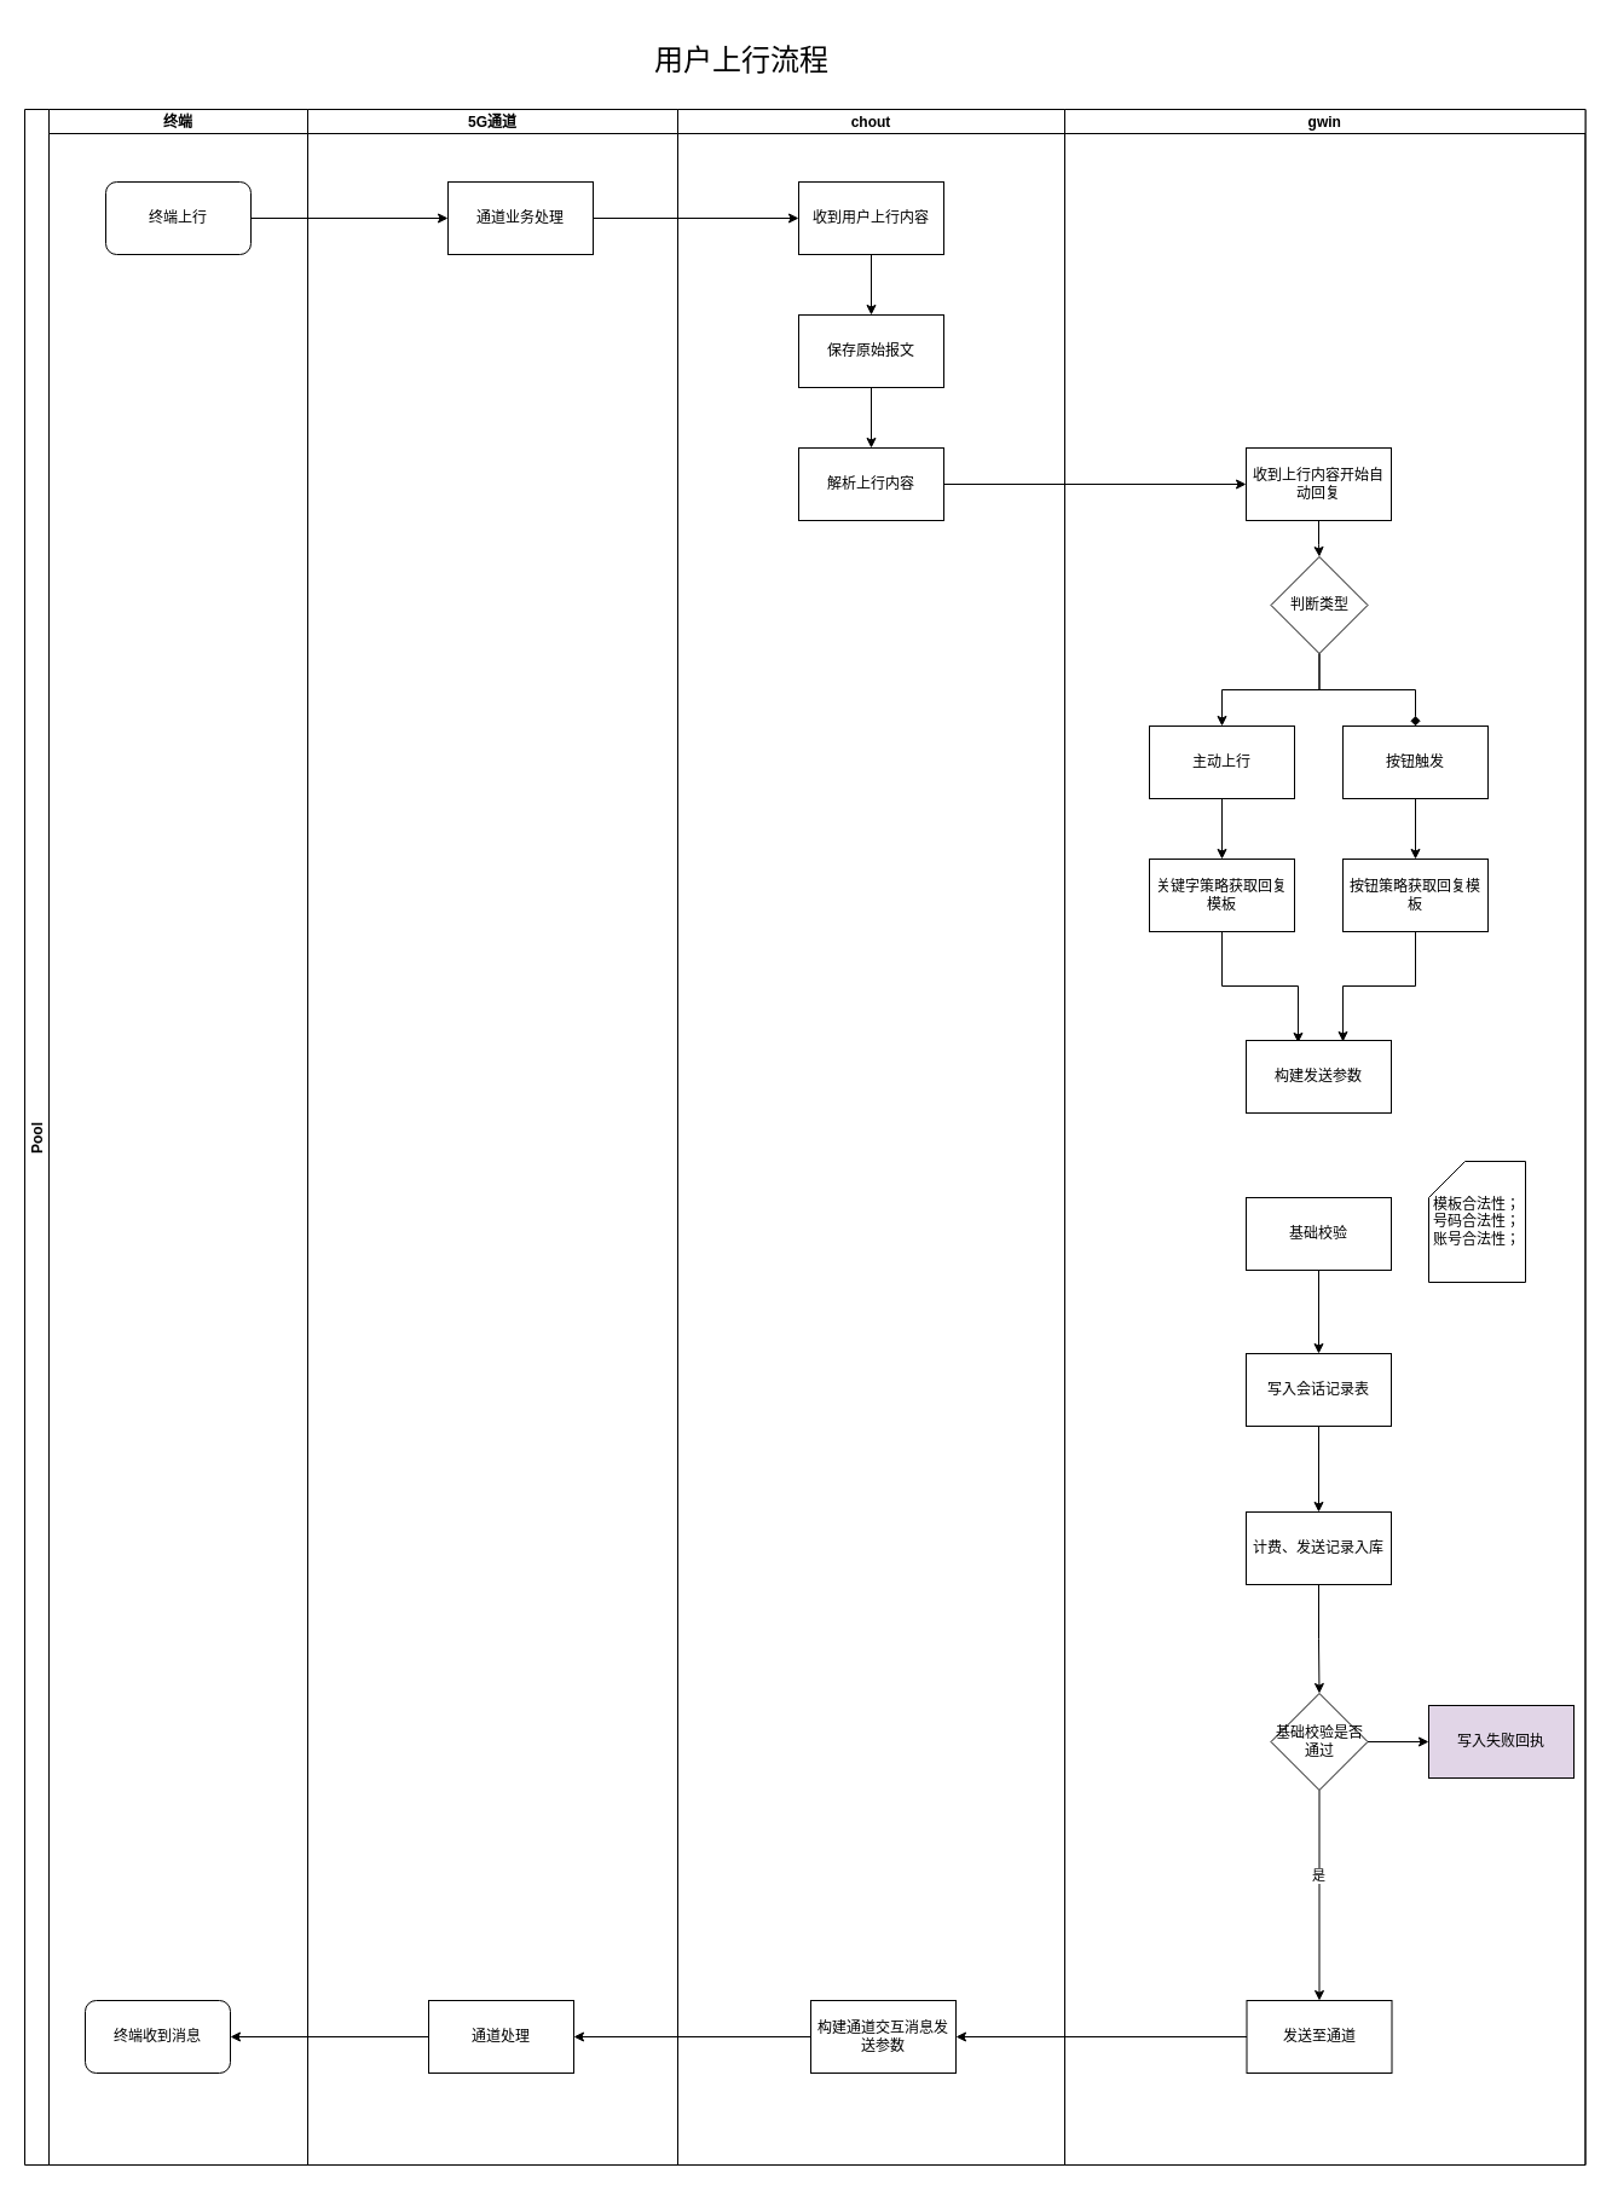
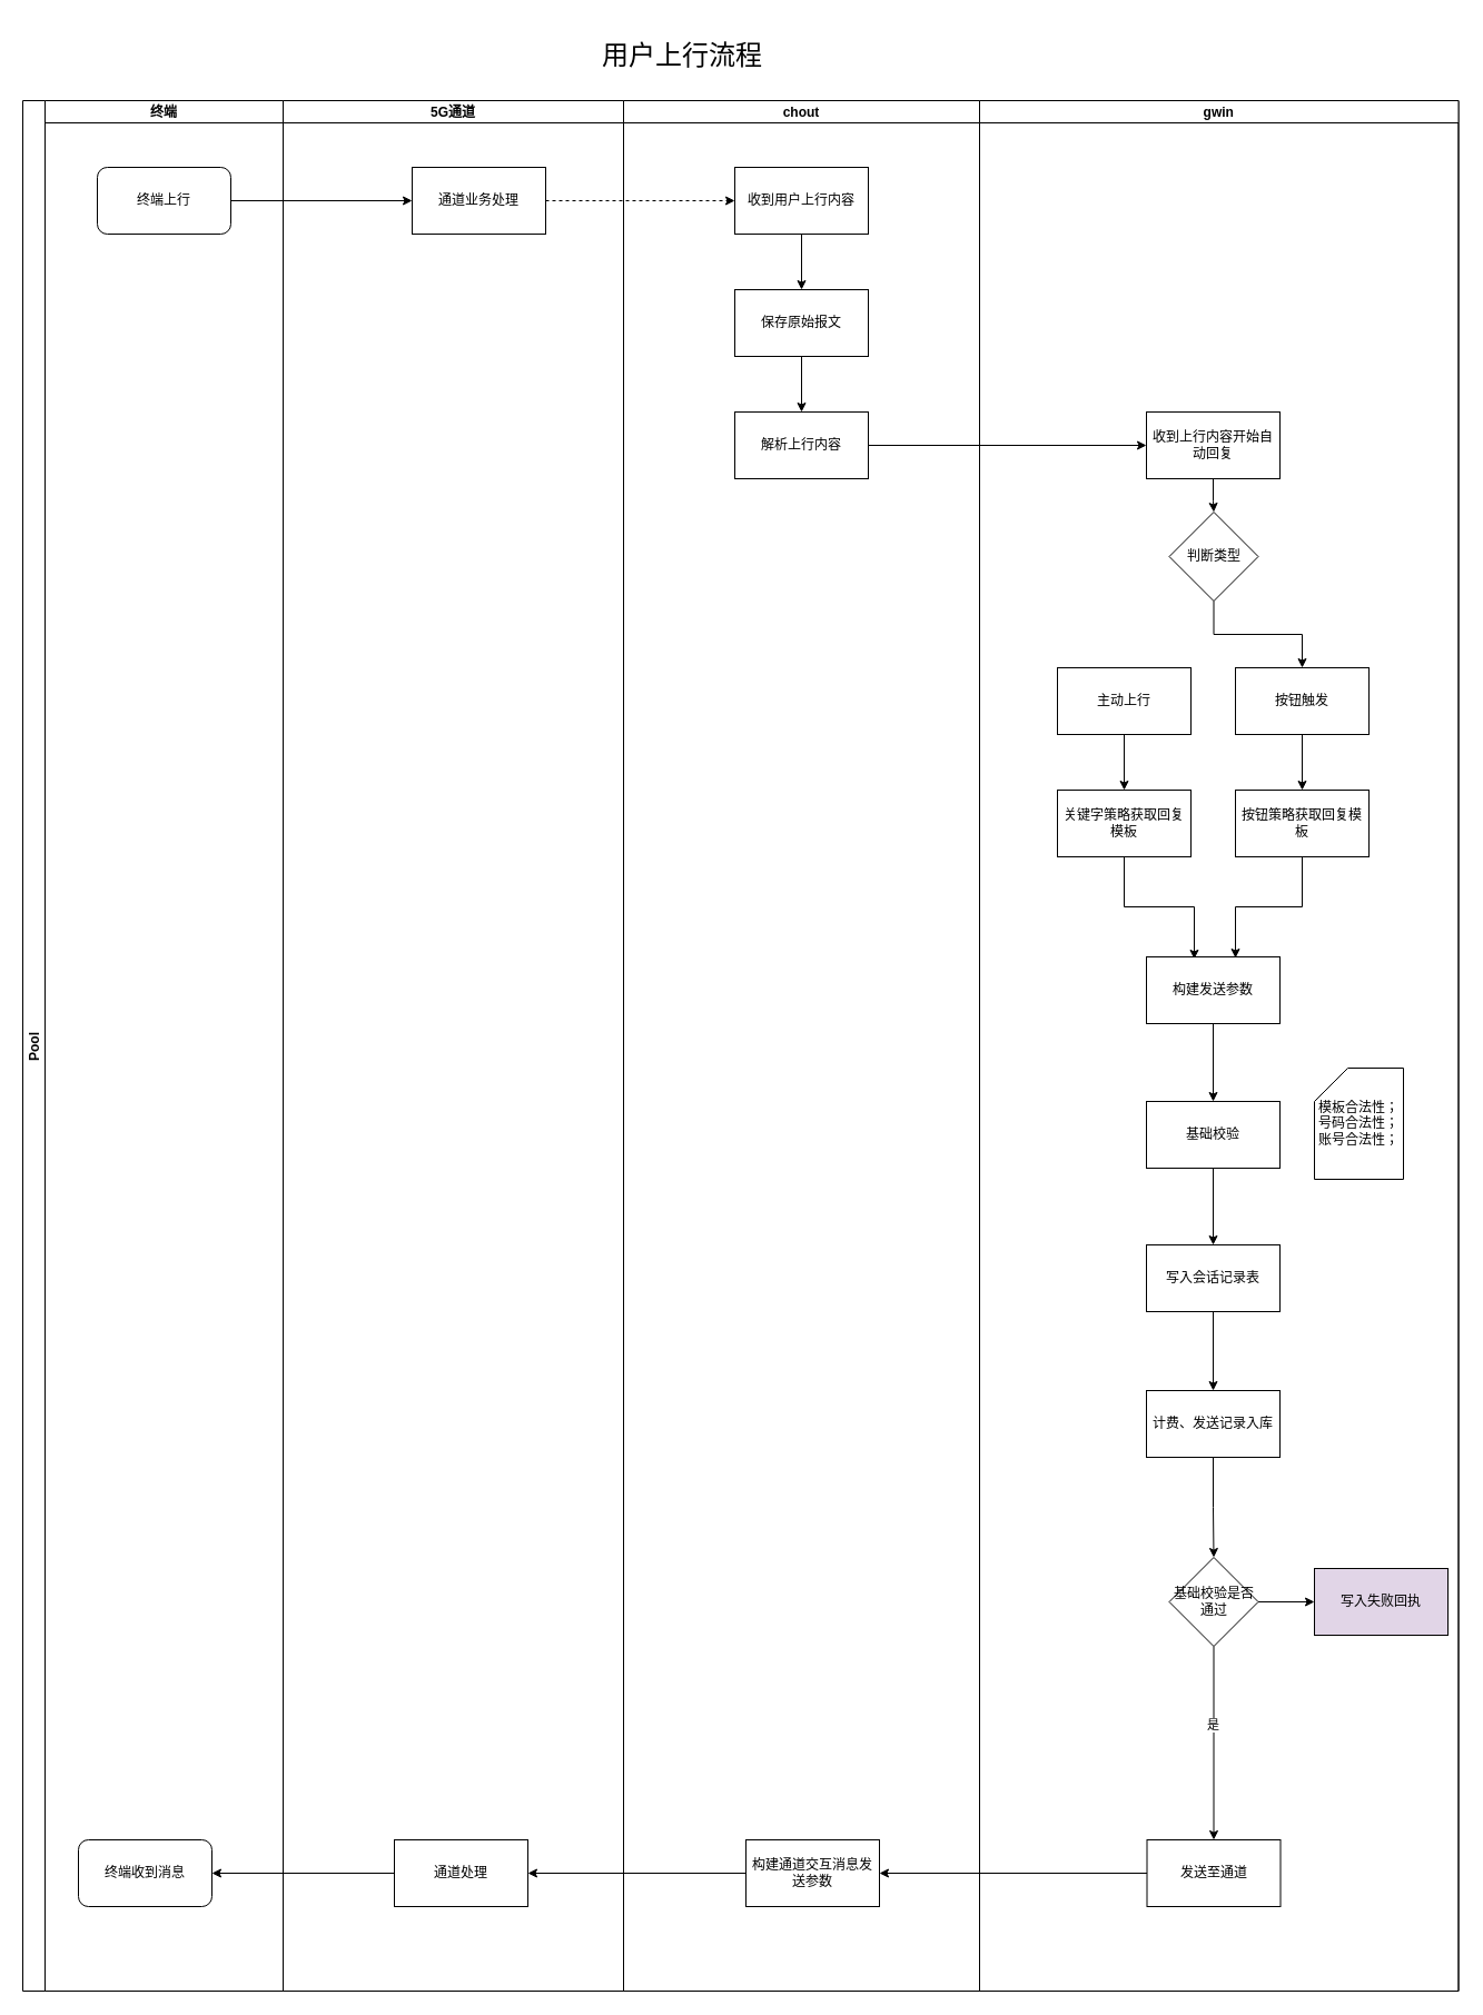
- <mxCell id="19" style="edgeStyle=orthogonalEdgeStyle;rounded=0;orthogonalLoop=1;jettySize=auto;html=1;" edge="1" parent="3" source="9" target="13"><mxGeometry relative="1" as="geometry"><mxPoint x="600" y="90" as="targetPoint" /></mxGeometry></mxCell>
+ <mxCell id="19" style="edgeStyle=orthogonalEdgeStyle;rounded=0;orthogonalLoop=1;jettySize=auto;html=1;dashed=1;" edge="1" parent="3" source="9" target="13"><mxGeometry relative="1" as="geometry"><mxPoint x="600" y="90" as="targetPoint" /></mxGeometry></mxCell>
- <mxCell id="27" style="edgeStyle=orthogonalEdgeStyle;rounded=0;orthogonalLoop=1;jettySize=auto;html=1;" edge="1" parent="21" source="25" target="26"><mxGeometry relative="1" as="geometry"><mxPoint x="110" y="500" as="targetPoint" /></mxGeometry></mxCell>
- <mxCell id="24" style="edgeStyle=orthogonalEdgeStyle;rounded=0;orthogonalLoop=1;jettySize=auto;html=1;endArrow=diamond;" edge="1" parent="21" source="25" target="28"><mxGeometry relative="1" as="geometry" /></mxCell>
+ <mxCell id="24" style="edgeStyle=orthogonalEdgeStyle;rounded=0;orthogonalLoop=1;jettySize=auto;html=1;" edge="1" parent="21" source="25" target="28"><mxGeometry relative="1" as="geometry" /></mxCell>
+ <mxCell id="36" style="edgeStyle=orthogonalEdgeStyle;rounded=0;orthogonalLoop=1;jettySize=auto;html=1;entryX=0.5;entryY=0;entryDx=0;entryDy=0;" edge="1" parent="21" source="35" target="37"><mxGeometry relative="1" as="geometry"><mxPoint x="210" y="890" as="targetPoint" /></mxGeometry></mxCell>
